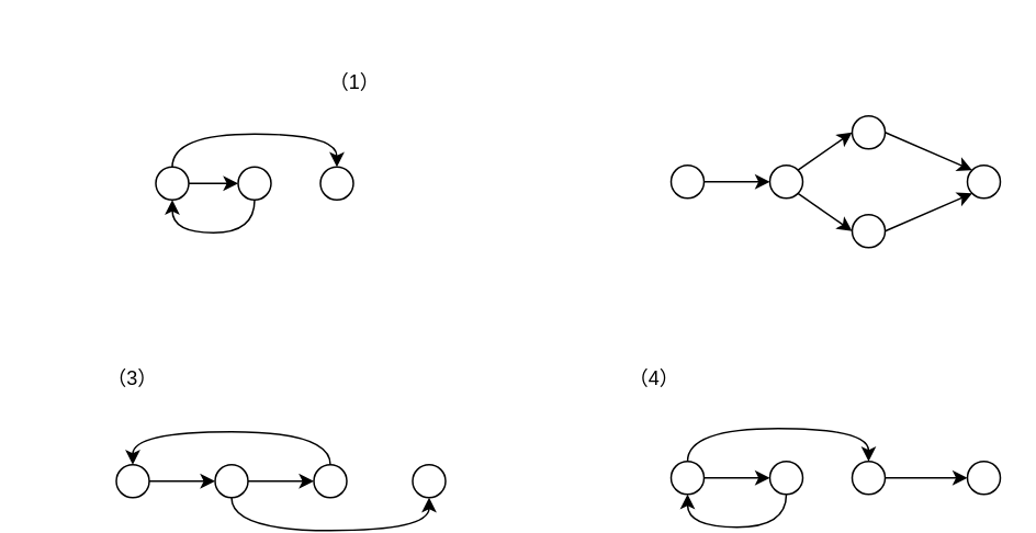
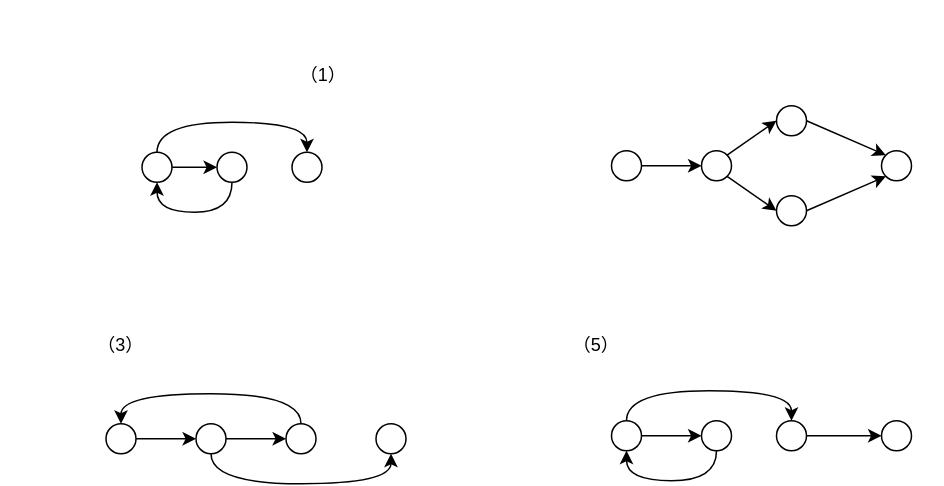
- <mxCell id="36" value="（4）" style="whiteSpace=wrap;html=1;strokeColor=none;fillColor=none;" vertex="1" parent="1"><mxGeometry x="337" y="200" width="120" height="60" as="geometry" /></mxCell>
+ <mxCell id="36" value="（5）" style="whiteSpace=wrap;html=1;strokeColor=none;fillColor=none;" vertex="1" parent="1"><mxGeometry x="337" y="200" width="120" height="60" as="geometry" /></mxCell>
